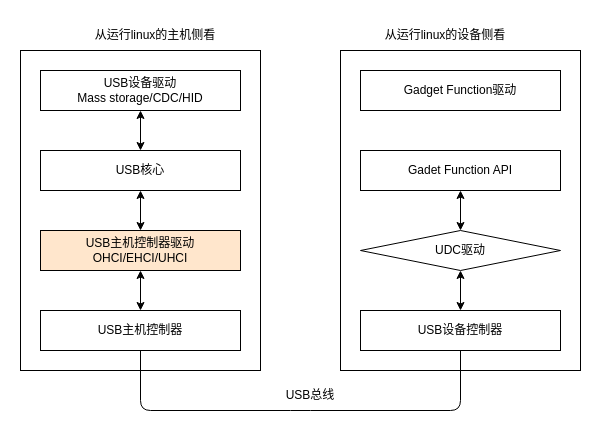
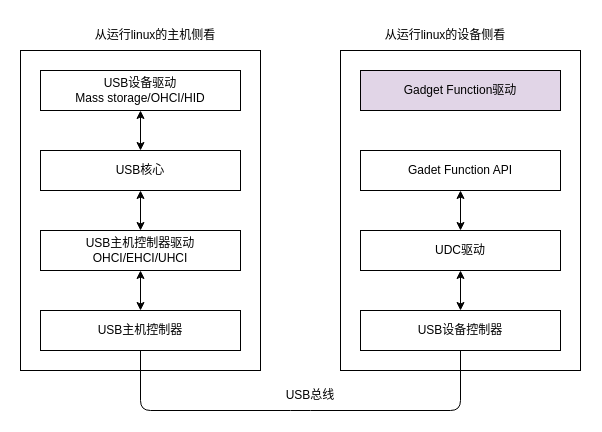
- <mxCell id="3" value="USB设备驱动&lt;br&gt;Mass storage/CDC/HID" style="rounded=0;whiteSpace=wrap;html=1;" vertex="1" parent="1"><mxGeometry x="40" y="70" width="200" height="40" as="geometry" /></mxCell>
+ <mxCell id="3" value="USB设备驱动&lt;br&gt;Mass storage/OHCI/HID" style="rounded=0;whiteSpace=wrap;html=1;" vertex="1" parent="1"><mxGeometry x="40" y="70" width="200" height="40" as="geometry" /></mxCell>
- <mxCell id="11" value="Gadget Function驱动" style="rounded=0;whiteSpace=wrap;html=1;" vertex="1" parent="1"><mxGeometry x="360" y="70" width="200" height="40" as="geometry" /></mxCell>
+ <mxCell id="11" value="Gadget Function驱动" style="rounded=0;whiteSpace=wrap;html=1;fillColor=#e1d5e7;" vertex="1" parent="1"><mxGeometry x="360" y="70" width="200" height="40" as="geometry" /></mxCell>
- <mxCell id="5" value="USB主机控制器驱动&lt;br&gt;OHCI/EHCI/UHCI" style="rounded=0;whiteSpace=wrap;html=1;fillColor=#ffe6cc;" vertex="1" parent="1"><mxGeometry x="40" y="230" width="200" height="40" as="geometry" /></mxCell>
+ <mxCell id="5" value="USB主机控制器驱动&lt;br&gt;OHCI/EHCI/UHCI" style="rounded=0;whiteSpace=wrap;html=1;" vertex="1" parent="1"><mxGeometry x="40" y="230" width="200" height="40" as="geometry" /></mxCell>
- <mxCell id="13" value="UDC驱动" style="rhombus;whiteSpace=wrap;html=1;" vertex="1" parent="1"><mxGeometry x="360" y="230" width="200" height="40" as="geometry" /></mxCell>
+ <mxCell id="13" value="UDC驱动" style="rounded=0;whiteSpace=wrap;html=1;" vertex="1" parent="1"><mxGeometry x="360" y="230" width="200" height="40" as="geometry" /></mxCell>
